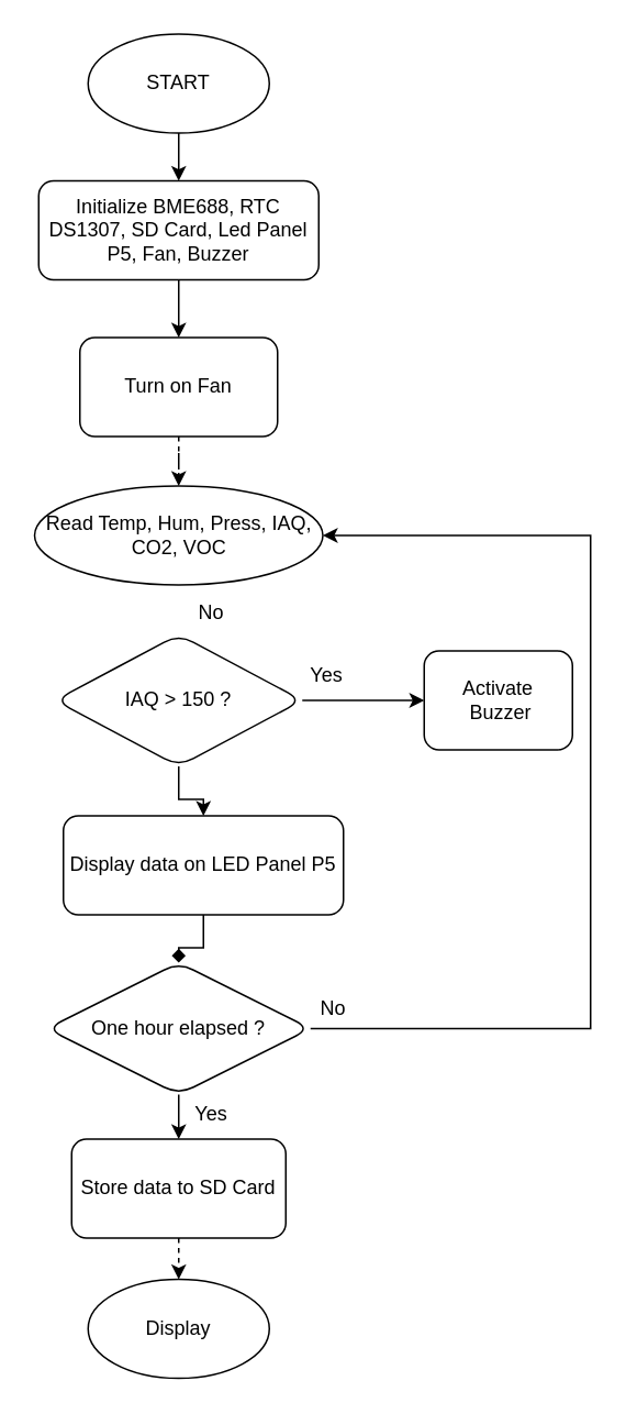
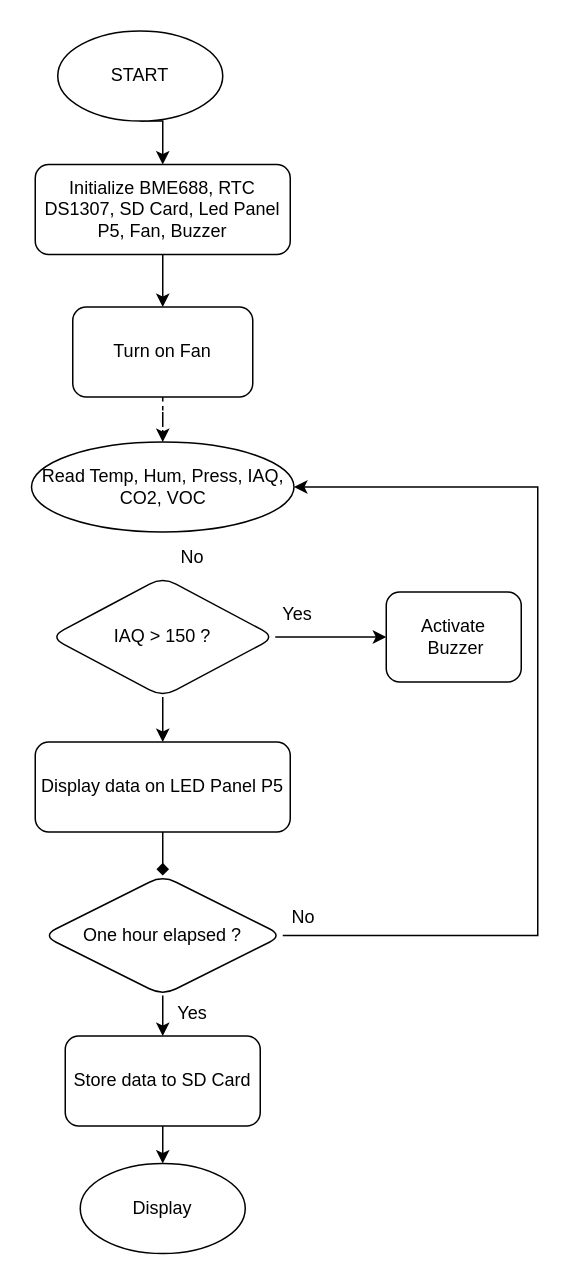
- <mxCell id="3" value="START" style="ellipse;whiteSpace=wrap;html=1;" vertex="1" parent="1"><mxGeometry x="53" y="20" width="110" height="60" as="geometry" /></mxCell>
+ <mxCell id="3" value="START" style="ellipse;whiteSpace=wrap;html=1;" vertex="1" parent="1"><mxGeometry x="38" y="20" width="110" height="60" as="geometry" /></mxCell>
- <mxCell id="14" value="Display data on LED Panel P5" style="whiteSpace=wrap;html=1;rounded=1;" vertex="1" parent="1"><mxGeometry x="38" y="494" width="170" height="60" as="geometry" /></mxCell>
+ <mxCell id="14" value="Display data on LED Panel P5" style="whiteSpace=wrap;html=1;rounded=1;" vertex="1" parent="1"><mxGeometry x="23" y="494" width="170" height="60" as="geometry" /></mxCell>
- <mxCell id="18" style="edgeStyle=orthogonalEdgeStyle;rounded=0;orthogonalLoop=1;jettySize=auto;html=1;exitX=0.5;exitY=1;exitDx=0;exitDy=0;entryX=0.5;entryY=0;entryDx=0;entryDy=0;dashed=1;" edge="1" parent="1" source="19" target="20"><mxGeometry relative="1" as="geometry" /></mxCell>
+ <mxCell id="18" style="edgeStyle=orthogonalEdgeStyle;rounded=0;orthogonalLoop=1;jettySize=auto;html=1;exitX=0.5;exitY=1;exitDx=0;exitDy=0;entryX=0.5;entryY=0;entryDx=0;entryDy=0;" edge="1" parent="1" source="19" target="20"><mxGeometry relative="1" as="geometry" /></mxCell>
